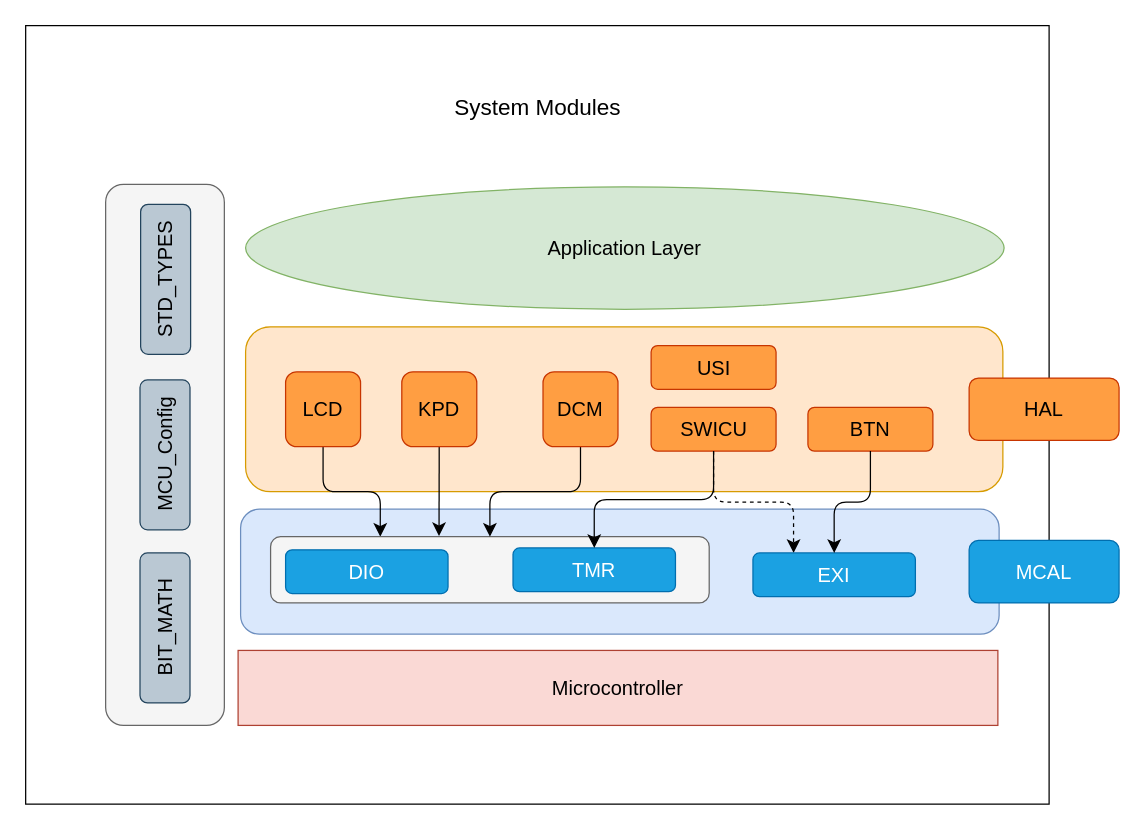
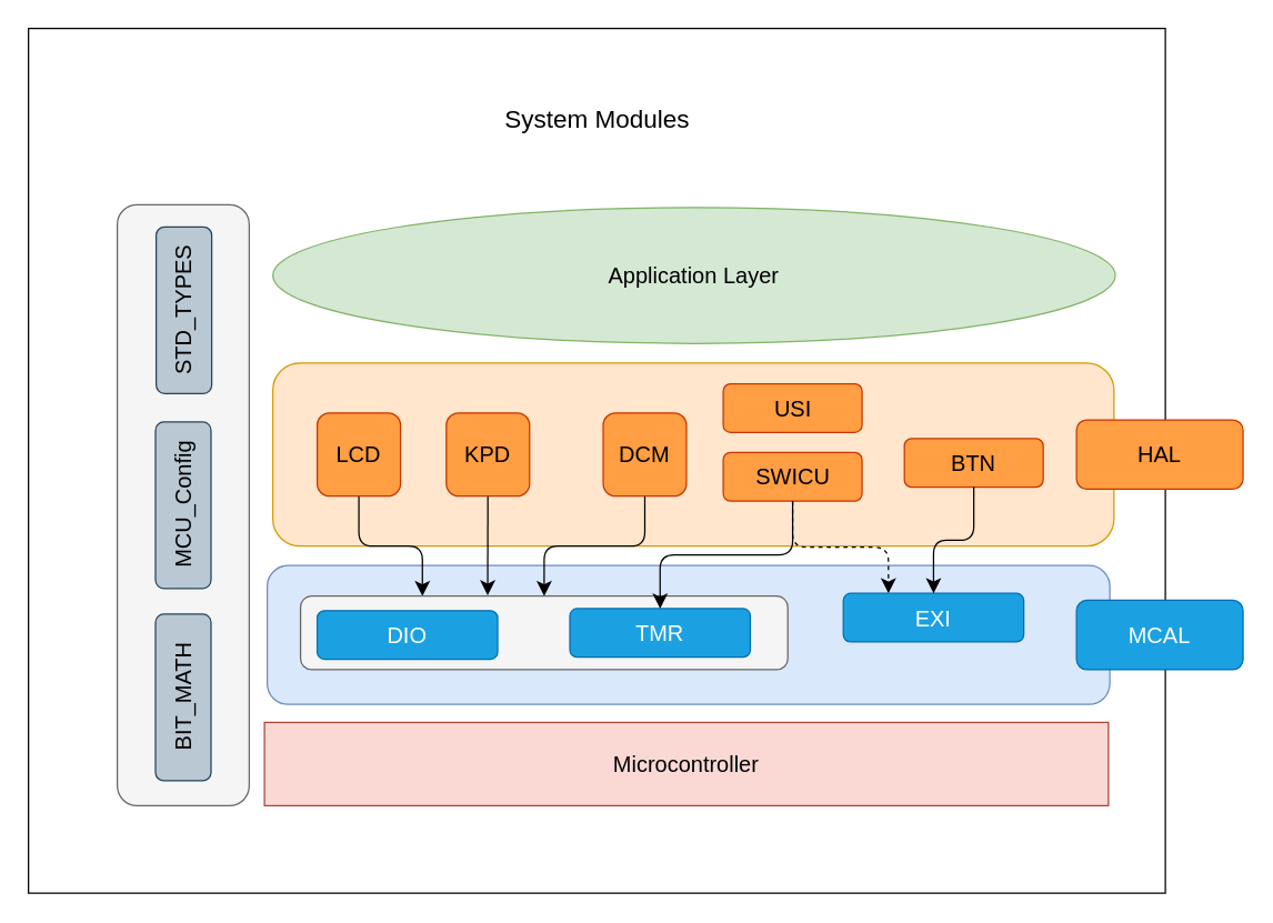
- <mxCell id="11" value="BTN" style="rounded=1;whiteSpace=wrap;html=1;fontSize=16;fillColor=#ff9e42;fontColor=#000000;strokeColor=#C73500;" parent="1" vertex="1"><mxGeometry x="646" y="325.5" width="100" height="35" as="geometry" /></mxCell>
+ <mxCell id="11" value="BTN" style="rounded=1;whiteSpace=wrap;html=1;fontSize=16;fillColor=#ff9e42;fontColor=#000000;strokeColor=#C73500;" parent="1" vertex="1"><mxGeometry x="651" y="315.5" width="100" height="35" as="geometry" /></mxCell>
- <mxCell id="15" value="EXI" style="rounded=1;whiteSpace=wrap;html=1;fontSize=16;fillColor=#1ba1e2;fontColor=#ffffff;strokeColor=#006EAF;" parent="1" vertex="1"><mxGeometry x="602" y="442" width="130" height="35" as="geometry" /></mxCell>
+ <mxCell id="15" value="EXI" style="rounded=1;whiteSpace=wrap;html=1;fontSize=16;fillColor=#1ba1e2;fontColor=#ffffff;strokeColor=#006EAF;" parent="1" vertex="1"><mxGeometry x="607" y="427" width="130" height="35" as="geometry" /></mxCell>
